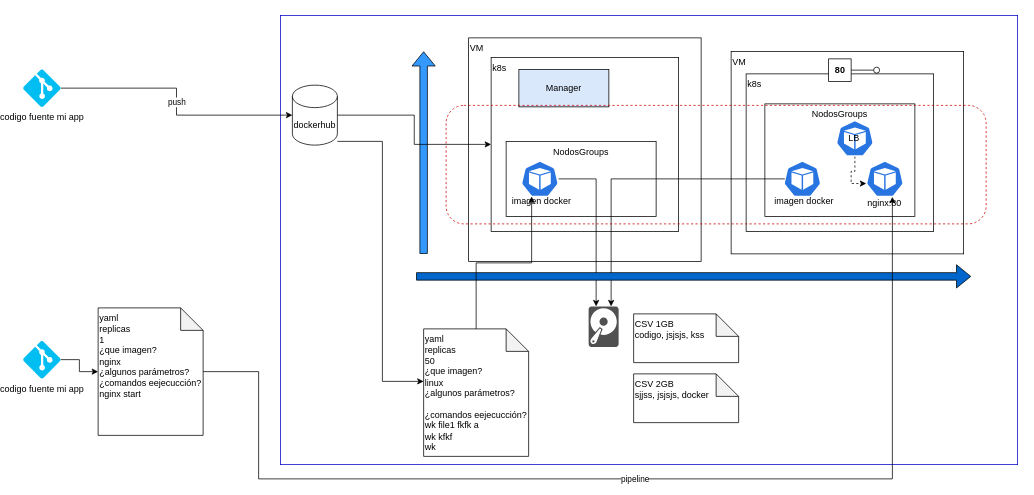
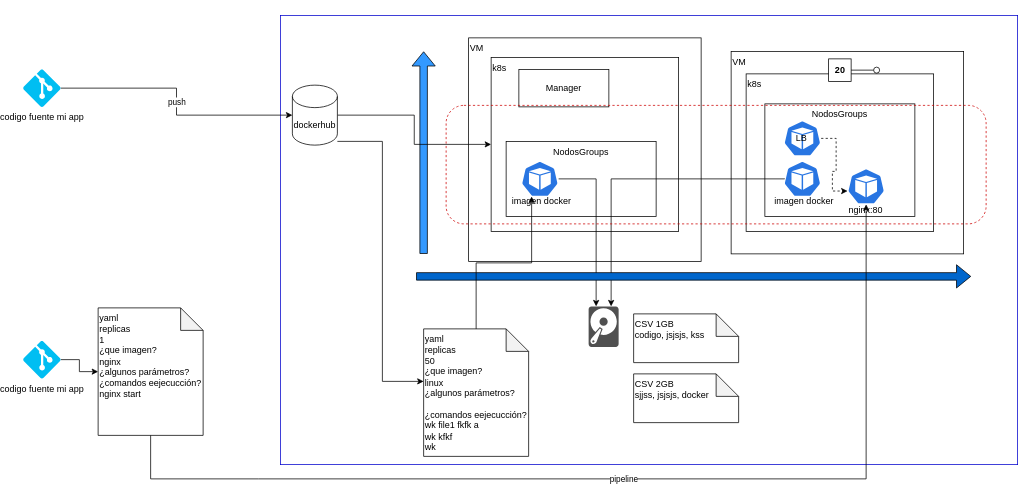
- <mxCell id="31" value="80" style="html=1;rounded=0;fillColor=default;fontStyle=1" vertex="1" parent="1"><mxGeometry x="1094" y="78" width="30" height="30" as="geometry" /></mxCell>
+ <mxCell id="31" value="20" style="html=1;rounded=0;fillColor=default;fontStyle=1" vertex="1" parent="1"><mxGeometry x="1094" y="78" width="30" height="30" as="geometry" /></mxCell>
- <mxCell id="5" value="Manager" style="rounded=0;whiteSpace=wrap;html=1;fillColor=#dae8fc;" vertex="1" parent="1"><mxGeometry x="681" y="92" width="120" height="50" as="geometry" /></mxCell>
+ <mxCell id="5" value="Manager" style="rounded=0;whiteSpace=wrap;html=1;" vertex="1" parent="1"><mxGeometry x="681" y="92" width="120" height="50" as="geometry" /></mxCell>
- <mxCell id="30" value="LB&amp;nbsp;" style="sketch=0;html=1;dashed=0;whitespace=wrap;fillColor=#2875E2;strokeColor=#ffffff;points=[[0.005,0.63,0],[0.1,0.2,0],[0.9,0.2,0],[0.5,0,0],[0.995,0.63,0],[0.72,0.99,0],[0.5,1,0],[0.28,0.99,0]];shape=mxgraph.kubernetes.icon;prIcon=pod" vertex="1" parent="1"><mxGeometry x="1104" y="160" width="50" height="48" as="geometry" /></mxCell>
+ <mxCell id="30" value="LB&amp;nbsp;" style="sketch=0;html=1;dashed=0;whitespace=wrap;fillColor=#2875E2;strokeColor=#ffffff;points=[[0.005,0.63,0],[0.1,0.2,0],[0.9,0.2,0],[0.5,0,0],[0.995,0.63,0],[0.72,0.99,0],[0.5,1,0],[0.28,0.99,0]];shape=mxgraph.kubernetes.icon;prIcon=pod" vertex="1" parent="1"><mxGeometry x="1034" y="160" width="50" height="48" as="geometry" /></mxCell>
- <mxCell id="28" value="nginx:80" style="sketch=0;html=1;dashed=0;whitespace=wrap;fillColor=#2875E2;strokeColor=#ffffff;points=[[0.005,0.63,0],[0.1,0.2,0],[0.9,0.2,0],[0.5,0,0],[0.995,0.63,0],[0.72,0.99,0],[0.5,1,0],[0.28,0.99,0]];shape=mxgraph.kubernetes.icon;prIcon=pod;align=left;verticalAlign=bottom;spacingBottom=-17;" vertex="1" parent="1"><mxGeometry x="1144" y="214" width="50" height="48" as="geometry" /></mxCell>
+ <mxCell id="28" value="nginx:80" style="sketch=0;html=1;dashed=0;whitespace=wrap;fillColor=#2875E2;strokeColor=#ffffff;points=[[0.005,0.63,0],[0.1,0.2,0],[0.9,0.2,0],[0.5,0,0],[0.995,0.63,0],[0.72,0.99,0],[0.5,1,0],[0.28,0.99,0]];shape=mxgraph.kubernetes.icon;prIcon=pod;align=left;verticalAlign=bottom;spacingBottom=-17;" vertex="1" parent="1"><mxGeometry x="1119" y="224" width="50" height="48" as="geometry" /></mxCell>
